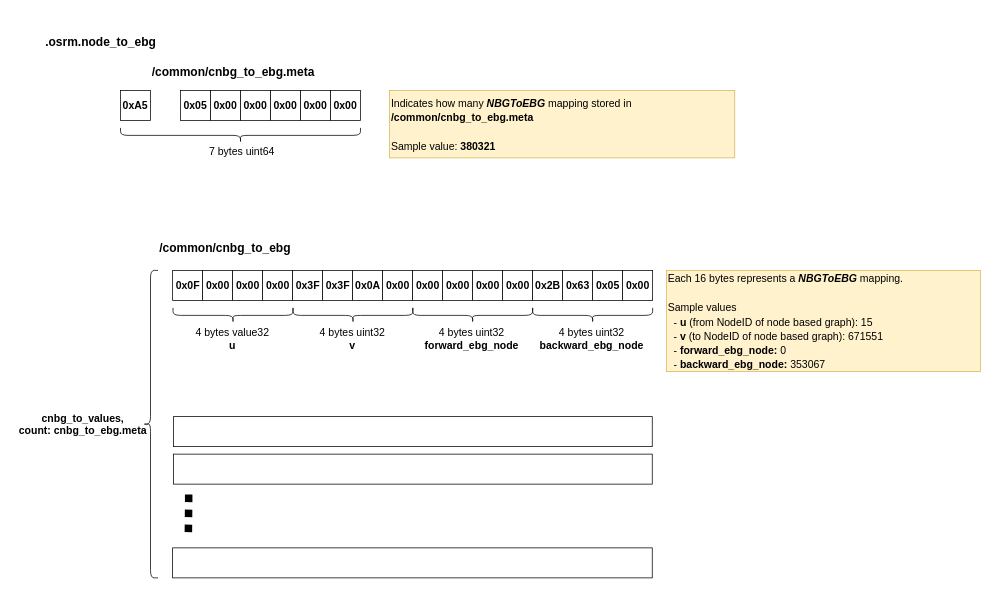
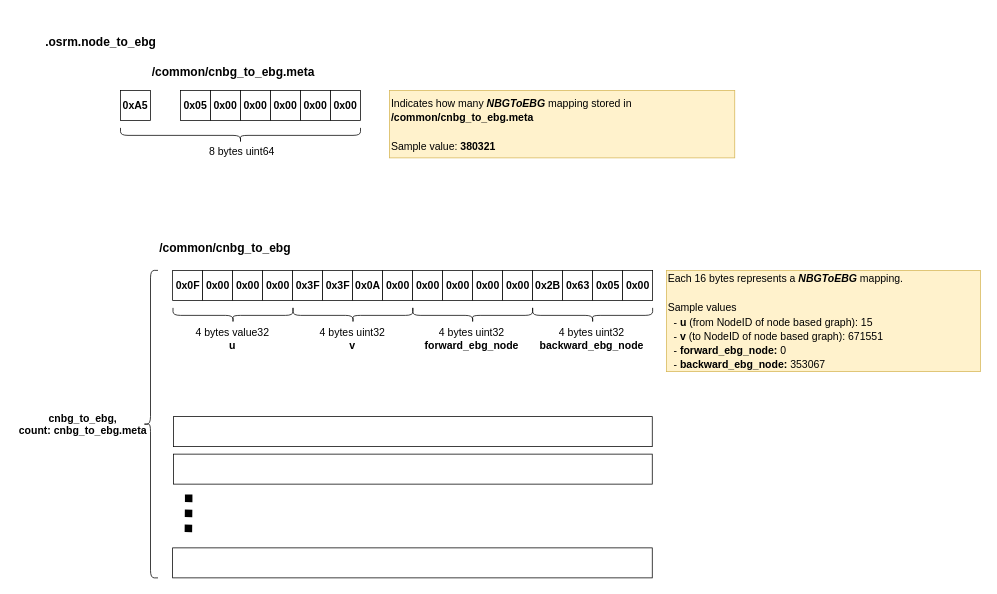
- <mxCell id="10" value="7 bytes uint64" style="text;html=1;strokeColor=none;fillColor=none;align=center;verticalAlign=middle;whiteSpace=wrap;rounded=0;fontSize=14;" parent="1" vertex="1"><mxGeometry x="240" y="191" width="164" height="20" as="geometry" /></mxCell>
+ <mxCell id="10" value="8 bytes uint64" style="text;html=1;strokeColor=none;fillColor=none;align=center;verticalAlign=middle;whiteSpace=wrap;rounded=0;fontSize=14;" parent="1" vertex="1"><mxGeometry x="240" y="191" width="164" height="20" as="geometry" /></mxCell>
- <mxCell id="31" value="&lt;b&gt;cnbg_to_values, &lt;br&gt;count: cnbg_to_ebg.meta&lt;/b&gt;" style="text;html=1;strokeColor=none;fillColor=none;align=center;verticalAlign=middle;whiteSpace=wrap;rounded=0;fontSize=14;" parent="1" vertex="1"><mxGeometry x="20" y="532.5" width="180" height="65" as="geometry" /></mxCell>
+ <mxCell id="31" value="&lt;b&gt;cnbg_to_ebg, &lt;br&gt;count: cnbg_to_ebg.meta&lt;/b&gt;" style="text;html=1;strokeColor=none;fillColor=none;align=center;verticalAlign=middle;whiteSpace=wrap;rounded=0;fontSize=14;" parent="1" vertex="1"><mxGeometry x="20" y="532.5" width="180" height="65" as="geometry" /></mxCell>
